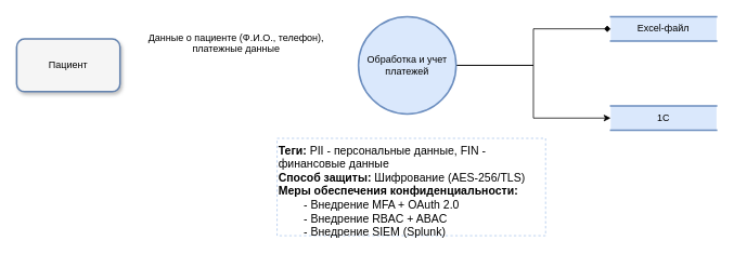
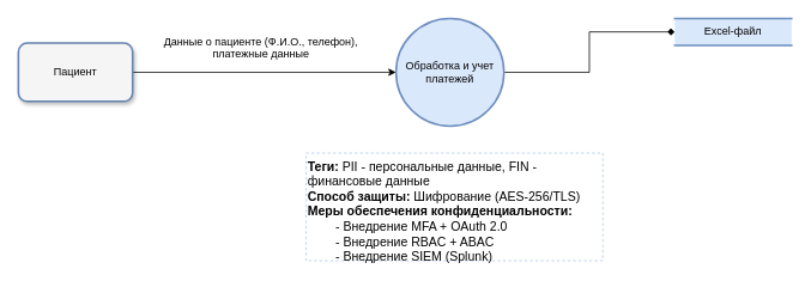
+ <mxCell id="2" style="edgeStyle=orthogonalEdgeStyle;rounded=0;orthogonalLoop=1;jettySize=auto;html=1;exitX=1;exitY=0.5;exitDx=0;exitDy=0;" parent="1" source="3" target="6" edge="1"><mxGeometry relative="1" as="geometry" /></mxCell>
- <mxCell id="5" style="edgeStyle=orthogonalEdgeStyle;rounded=0;orthogonalLoop=1;jettySize=auto;html=1;exitX=1;exitY=0.5;exitDx=0;exitDy=0;" parent="1" source="6" target="9" edge="1"><mxGeometry relative="1" as="geometry" /></mxCell>
- <mxCell id="9" value="1С" style="html=1;dashed=0;whiteSpace=wrap;shape=partialRectangle;right=0;left=0;fillColor=#dae8fc;strokeColor=#6c8ebf;strokeWidth=2;" parent="1" vertex="1"><mxGeometry x="750" y="130" width="130" height="30" as="geometry" /></mxCell>
